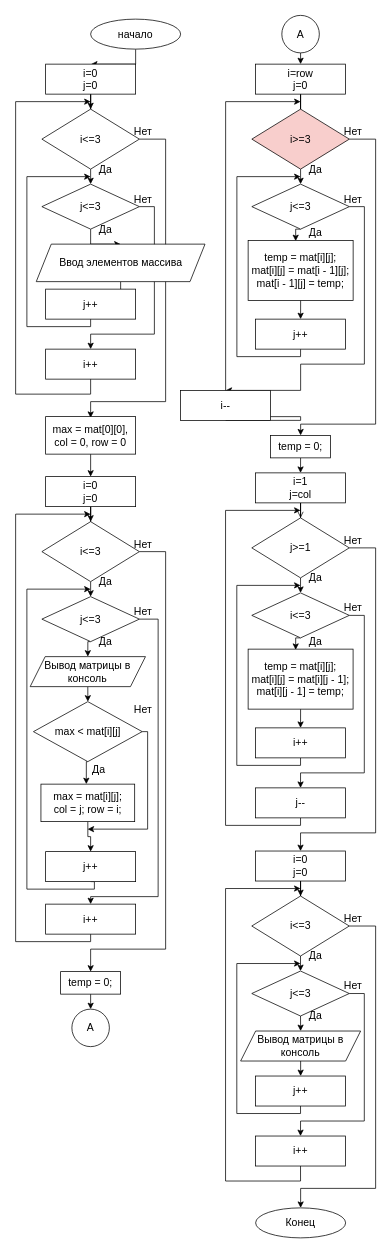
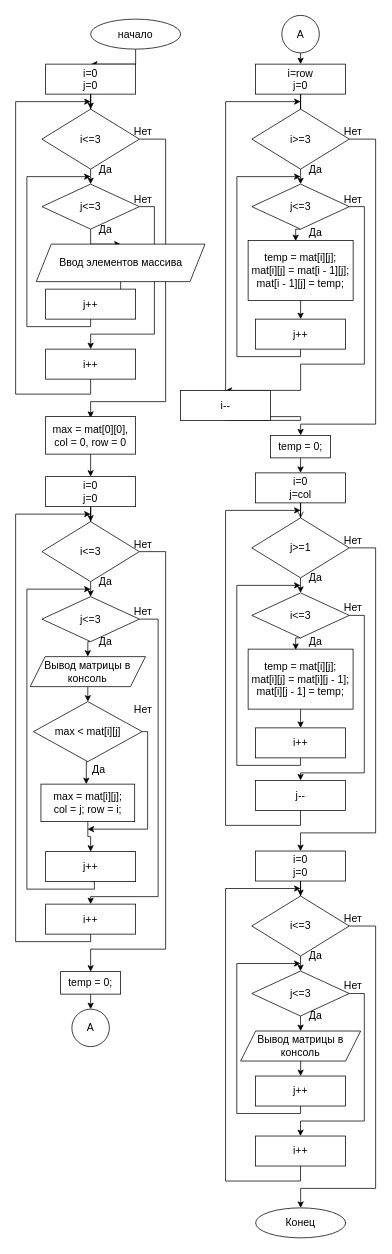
- <mxCell id="54" value="i&amp;gt;=3" style="rhombus;whiteSpace=wrap;html=1;fontSize=14;fillColor=#f8cecc;" vertex="1" parent="1"><mxGeometry x="334.94" y="145" width="130" height="80" as="geometry" /></mxCell>
+ <mxCell id="54" value="i&amp;gt;=3" style="rhombus;whiteSpace=wrap;html=1;fontSize=14;" vertex="1" parent="1"><mxGeometry x="334.94" y="145" width="130" height="80" as="geometry" /></mxCell>
- <mxCell id="78" value="i=1&lt;br style=&quot;font-size: 14px&quot;&gt;j=col" style="rounded=0;whiteSpace=wrap;html=1;fontSize=14;" vertex="1" parent="1"><mxGeometry x="339.88" y="630" width="120" height="40" as="geometry" /></mxCell>
+ <mxCell id="78" value="i=0&lt;br style=&quot;font-size: 14px&quot;&gt;j=col" style="rounded=0;whiteSpace=wrap;html=1;fontSize=14;" vertex="1" parent="1"><mxGeometry x="339.88" y="630" width="120" height="40" as="geometry" /></mxCell>
- <mxCell id="87" value="j--" style="rounded=0;whiteSpace=wrap;html=1;fontSize=14;" vertex="1" parent="1"><mxGeometry x="339.88" y="1050" width="120" height="40" as="geometry" /></mxCell>
+ <mxCell id="87" value="j--" style="rounded=0;whiteSpace=wrap;html=1;fontSize=14;" vertex="1" parent="1"><mxGeometry x="339.88" y="1040" width="120" height="40" as="geometry" /></mxCell>
